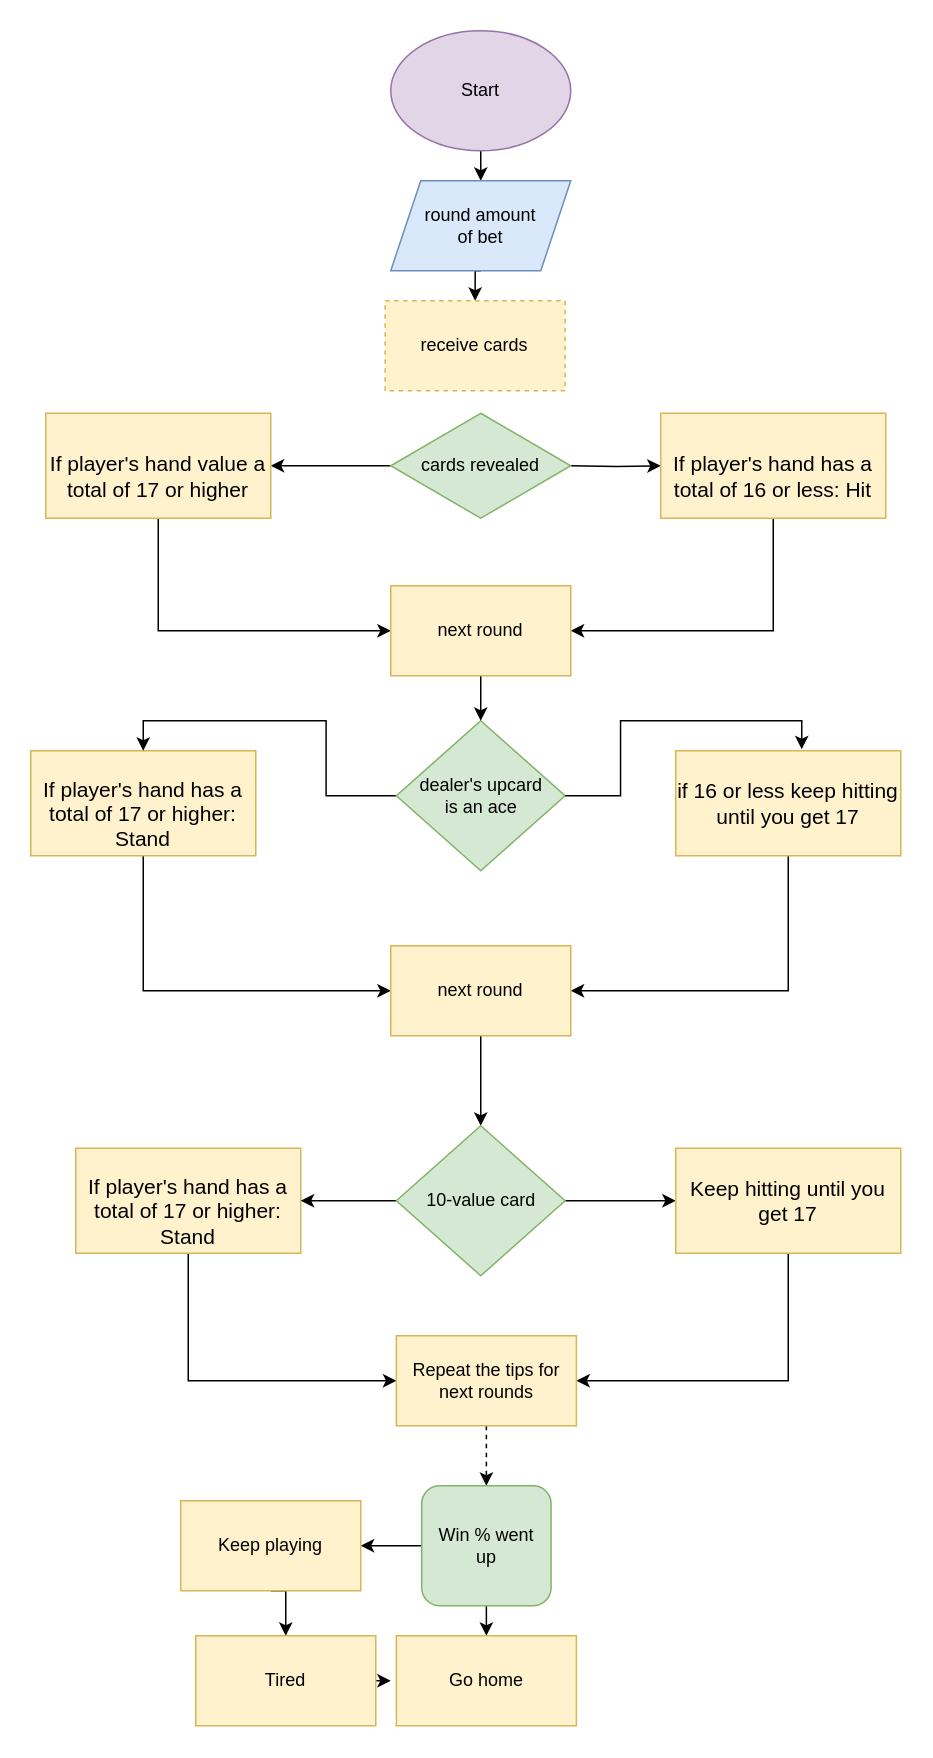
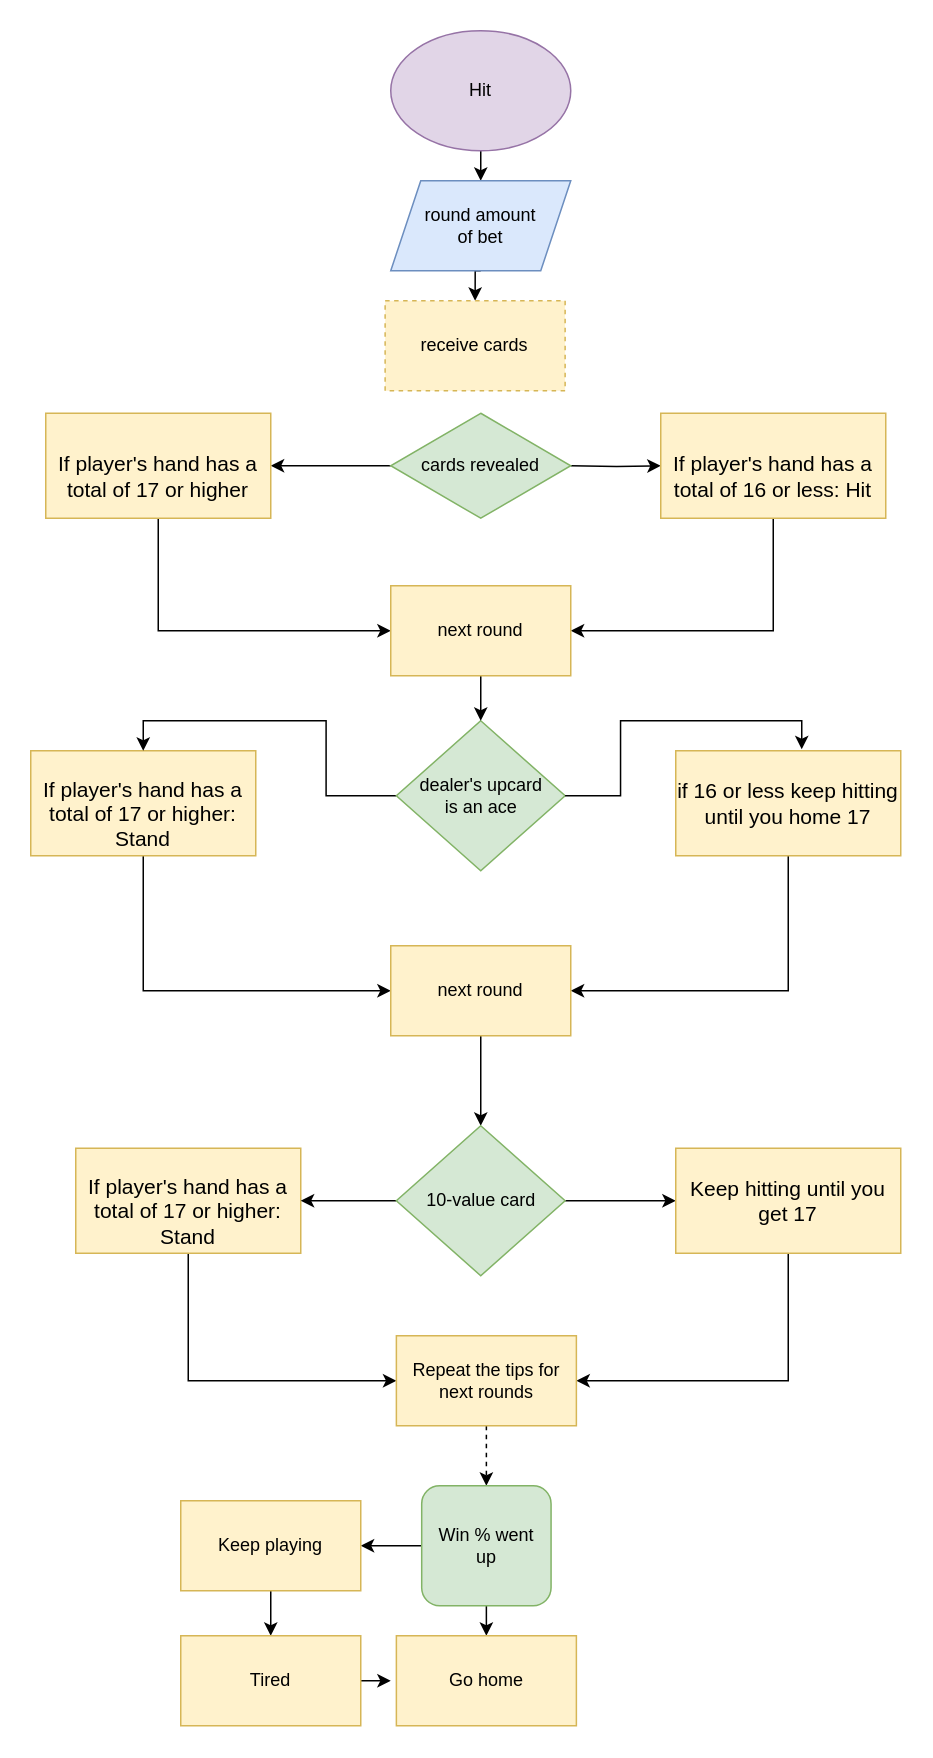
- <mxCell id="3" value="Start" style="ellipse;whiteSpace=wrap;html=1;fillColor=#e1d5e7;strokeColor=#9673a6;" vertex="1" parent="1"><mxGeometry x="260" y="20" width="120" height="80" as="geometry" /></mxCell>
+ <mxCell id="3" value="Hit" style="ellipse;whiteSpace=wrap;html=1;fillColor=#e1d5e7;strokeColor=#9673a6;" vertex="1" parent="1"><mxGeometry x="260" y="20" width="120" height="80" as="geometry" /></mxCell>
- <mxCell id="16" value="&lt;font face=&quot;Helvetica&quot;&gt;&lt;br&gt;&lt;span style=&quot;font-size: 14px; font-style: normal; font-variant-ligatures: normal; font-variant-caps: normal; font-weight: 400; letter-spacing: normal; orphans: 2; text-align: left; text-indent: 0px; text-transform: none; widows: 2; word-spacing: 0px; -webkit-text-stroke-width: 0px; text-decoration-thickness: initial; text-decoration-style: initial; text-decoration-color: initial; float: none; display: inline !important;&quot;&gt;If player's hand value a total of 17 or higher&lt;br&gt;&lt;/span&gt;&lt;/font&gt;" style="rounded=0;whiteSpace=wrap;html=1;fillColor=#fff2cc;strokeColor=#d6b656;" vertex="1" parent="1"><mxGeometry x="30" y="275" width="150" height="70" as="geometry" /></mxCell>
+ <mxCell id="16" value="&lt;font face=&quot;Helvetica&quot;&gt;&lt;br&gt;&lt;span style=&quot;font-size: 14px; font-style: normal; font-variant-ligatures: normal; font-variant-caps: normal; font-weight: 400; letter-spacing: normal; orphans: 2; text-align: left; text-indent: 0px; text-transform: none; widows: 2; word-spacing: 0px; -webkit-text-stroke-width: 0px; text-decoration-thickness: initial; text-decoration-style: initial; text-decoration-color: initial; float: none; display: inline !important;&quot;&gt;If player's hand has a total of 17 or higher&lt;br&gt;&lt;/span&gt;&lt;/font&gt;" style="rounded=0;whiteSpace=wrap;html=1;fillColor=#fff2cc;strokeColor=#d6b656;" vertex="1" parent="1"><mxGeometry x="30" y="275" width="150" height="70" as="geometry" /></mxCell>
- <mxCell id="11" value="&lt;font face=&quot;Helvetica&quot;&gt;&lt;span style=&quot;font-size: 14px; font-style: normal; font-variant-ligatures: normal; font-variant-caps: normal; font-weight: 400; letter-spacing: normal; orphans: 2; text-align: left; text-indent: 0px; text-transform: none; widows: 2; word-spacing: 0px; -webkit-text-stroke-width: 0px; text-decoration-thickness: initial; text-decoration-style: initial; text-decoration-color: initial; float: none; display: inline !important;&quot;&gt;if 16 or less keep hitting until you get 17&lt;br&gt;&lt;/span&gt;&lt;/font&gt;" style="rounded=0;whiteSpace=wrap;html=1;fillColor=#fff2cc;strokeColor=#d6b656;" vertex="1" parent="1"><mxGeometry x="450" y="500" width="150" height="70" as="geometry" /></mxCell>
+ <mxCell id="11" value="&lt;font face=&quot;Helvetica&quot;&gt;&lt;span style=&quot;font-size: 14px; font-style: normal; font-variant-ligatures: normal; font-variant-caps: normal; font-weight: 400; letter-spacing: normal; orphans: 2; text-align: left; text-indent: 0px; text-transform: none; widows: 2; word-spacing: 0px; -webkit-text-stroke-width: 0px; text-decoration-thickness: initial; text-decoration-style: initial; text-decoration-color: initial; float: none; display: inline !important;&quot;&gt;if 16 or less keep hitting until you home 17&lt;br&gt;&lt;/span&gt;&lt;/font&gt;" style="rounded=0;whiteSpace=wrap;html=1;fillColor=#fff2cc;strokeColor=#d6b656;" vertex="1" parent="1"><mxGeometry x="450" y="500" width="150" height="70" as="geometry" /></mxCell>
- <mxCell id="41" value="Tired" style="rounded=0;whiteSpace=wrap;html=1;fillColor=#fff2cc;strokeColor=#d6b656;" vertex="1" parent="1"><mxGeometry x="130" y="1090" width="120" height="60" as="geometry" /></mxCell>
+ <mxCell id="41" value="Tired" style="rounded=0;whiteSpace=wrap;html=1;fillColor=#fff2cc;strokeColor=#d6b656;" vertex="1" parent="1"><mxGeometry x="120" y="1090" width="120" height="60" as="geometry" /></mxCell>
